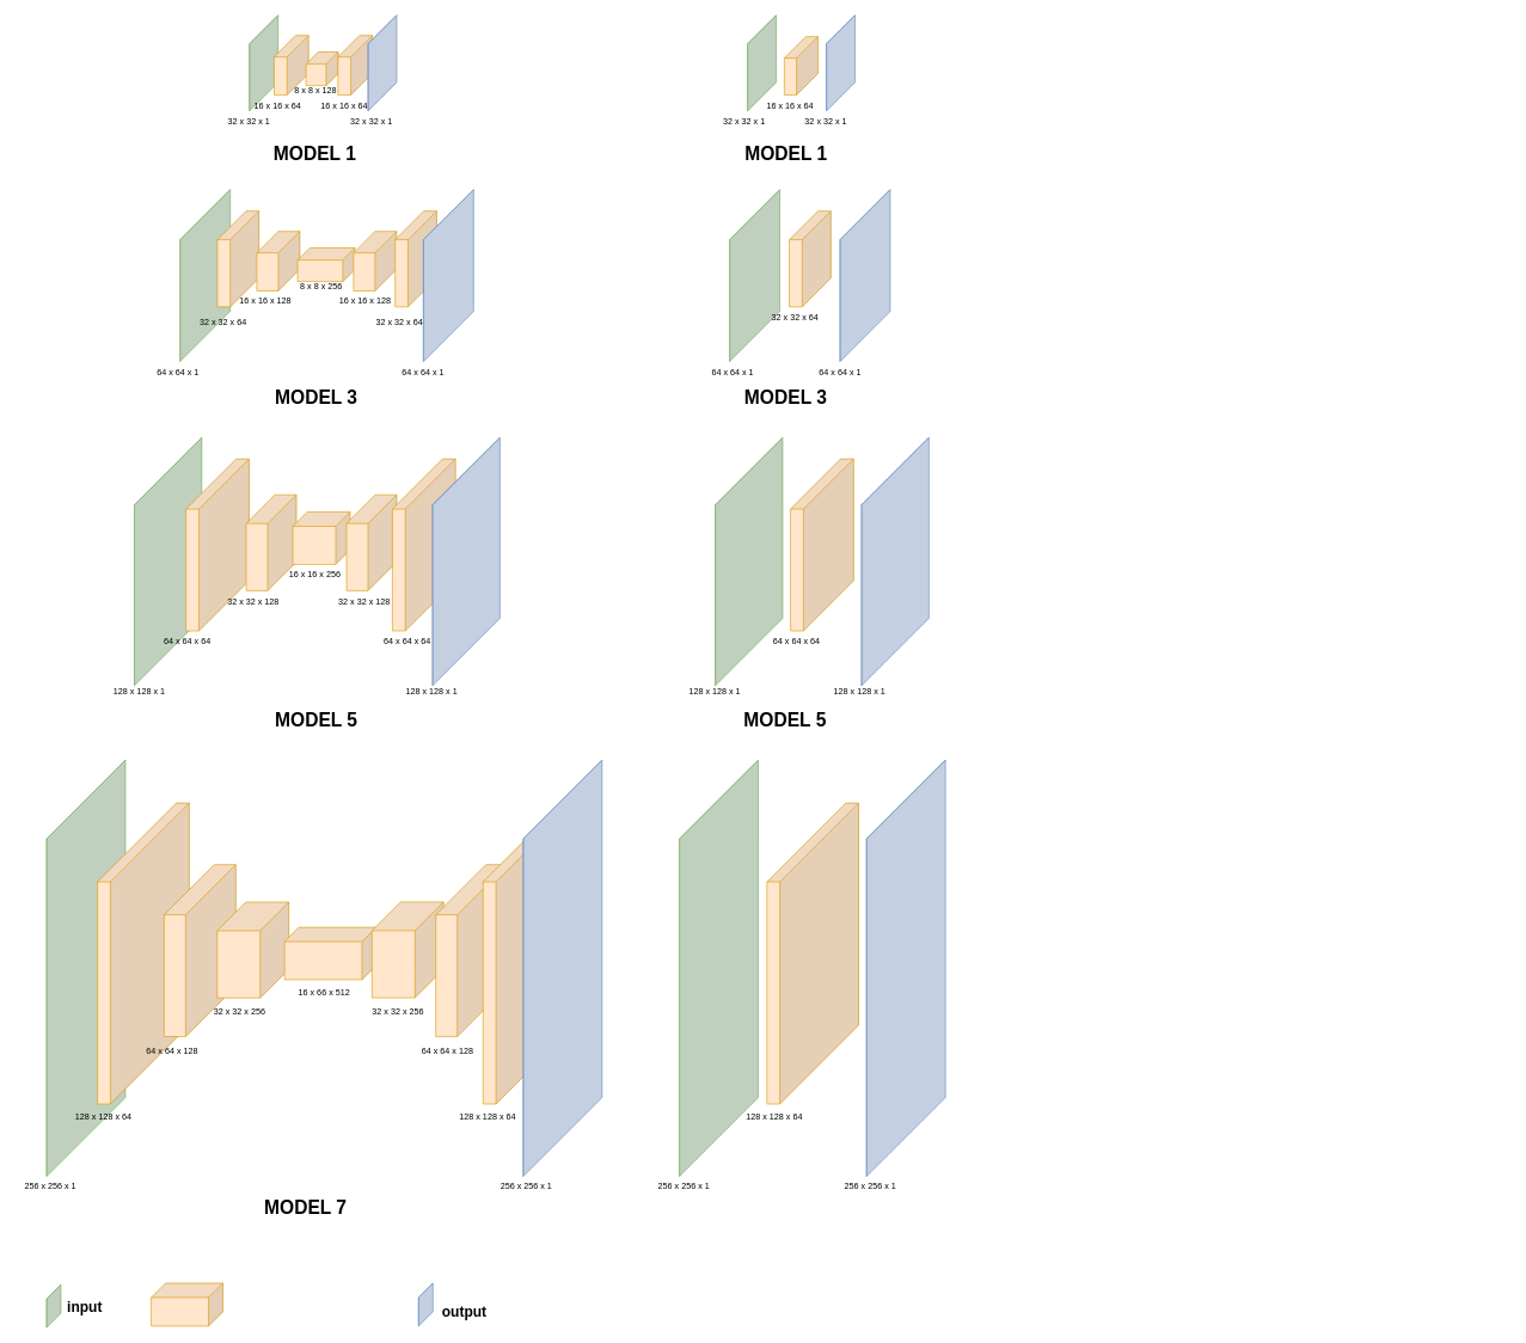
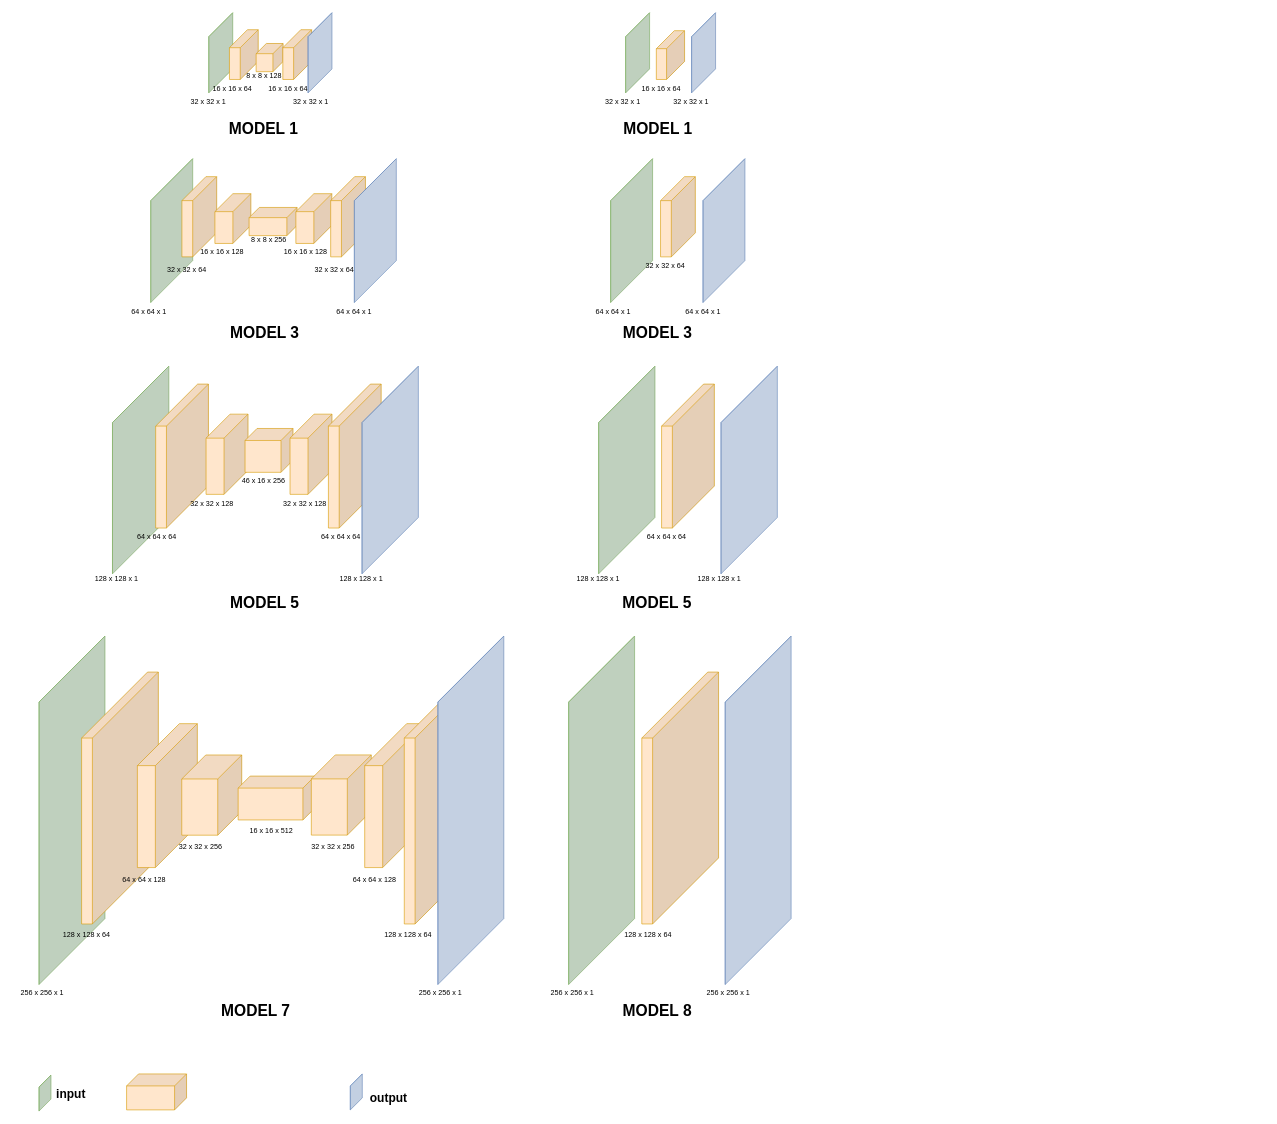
- <mxCell id="25" value="16 x 16 x 256" style="text;html=1;strokeColor=none;fillColor=none;align=center;verticalAlign=middle;whiteSpace=wrap;rounded=0;" vertex="1" parent="1"><mxGeometry x="388.5" y="787.01" width="99" height="30" as="geometry" /></mxCell>
+ <mxCell id="25" value="46 x 16 x 256" style="text;html=1;strokeColor=none;fillColor=none;align=center;verticalAlign=middle;whiteSpace=wrap;rounded=0;" vertex="1" parent="1"><mxGeometry x="388.5" y="787.01" width="99" height="30" as="geometry" /></mxCell>
- <mxCell id="14" value="16 x 66 x 512" style="text;html=1;strokeColor=none;fillColor=none;align=center;verticalAlign=middle;whiteSpace=wrap;rounded=0;" vertex="1" parent="1"><mxGeometry x="402" y="1369.57" width="99" height="30" as="geometry" /></mxCell>
+ <mxCell id="14" value="16 x 16 x 512" style="text;html=1;strokeColor=none;fillColor=none;align=center;verticalAlign=middle;whiteSpace=wrap;rounded=0;" vertex="1" parent="1"><mxGeometry x="402" y="1369.57" width="99" height="30" as="geometry" /></mxCell>
+ <mxCell id="88" value="&lt;b&gt;&lt;font style=&quot;font-size: 26px;&quot;&gt;MODEL 8&lt;/font&gt;&lt;/b&gt;" style="text;html=1;strokeColor=none;fillColor=none;align=center;verticalAlign=middle;whiteSpace=wrap;rounded=0;" vertex="1" parent="1"><mxGeometry x="954" y="1670" width="281.5" height="30" as="geometry" /></mxCell>
